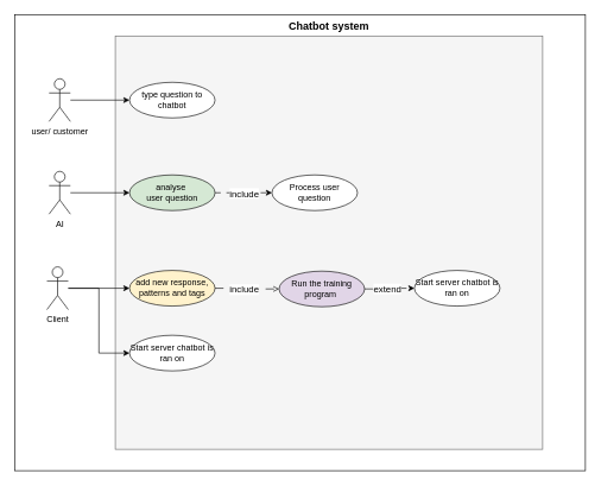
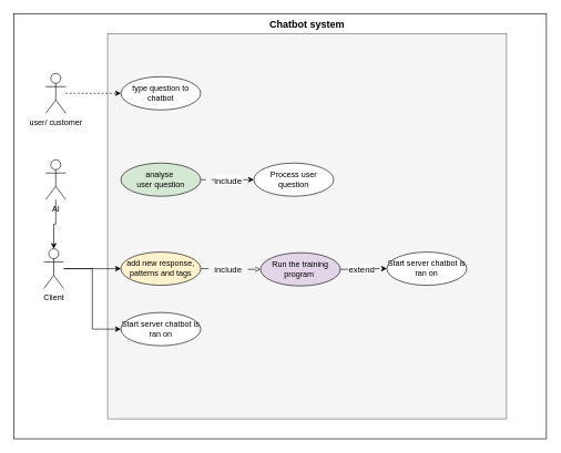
- <mxCell id="10" style="edgeStyle=orthogonalEdgeStyle;rounded=0;orthogonalLoop=1;jettySize=auto;html=1;entryX=0;entryY=0.5;entryDx=0;entryDy=0;" edge="1" parent="1" source="3" target="8"><mxGeometry relative="1" as="geometry" /></mxCell>
+ <mxCell id="10" style="edgeStyle=orthogonalEdgeStyle;rounded=0;orthogonalLoop=1;jettySize=auto;html=1;entryX=0;entryY=0.5;entryDx=0;entryDy=0;dashed=1;" edge="1" parent="1" source="3" target="8"><mxGeometry relative="1" as="geometry" /></mxCell>
- <mxCell id="11" style="edgeStyle=orthogonalEdgeStyle;rounded=0;orthogonalLoop=1;jettySize=auto;html=1;entryX=0;entryY=0.5;entryDx=0;entryDy=0;" edge="1" parent="1" source="12" target="15"><mxGeometry relative="1" as="geometry" /></mxCell>
+ <mxCell id="11" style="edgeStyle=orthogonalEdgeStyle;rounded=0;orthogonalLoop=1;jettySize=auto;html=1;" edge="1" parent="1" source="12" target="7"><mxGeometry relative="1" as="geometry" /></mxCell>
